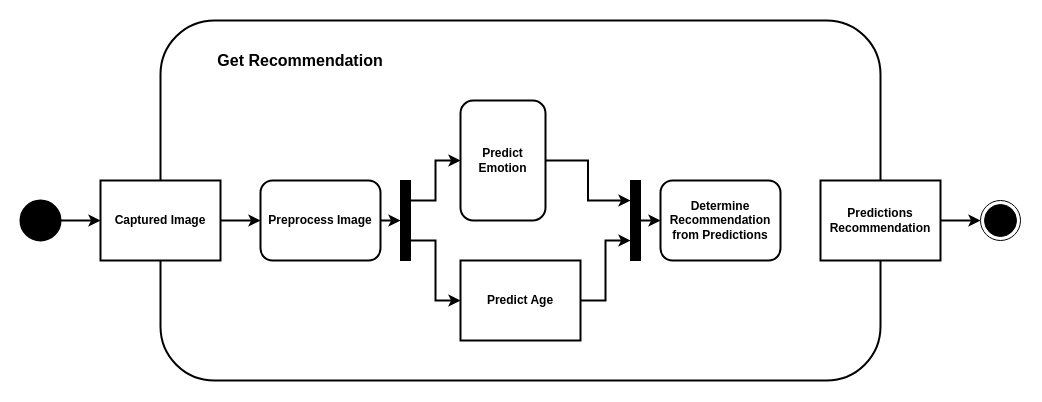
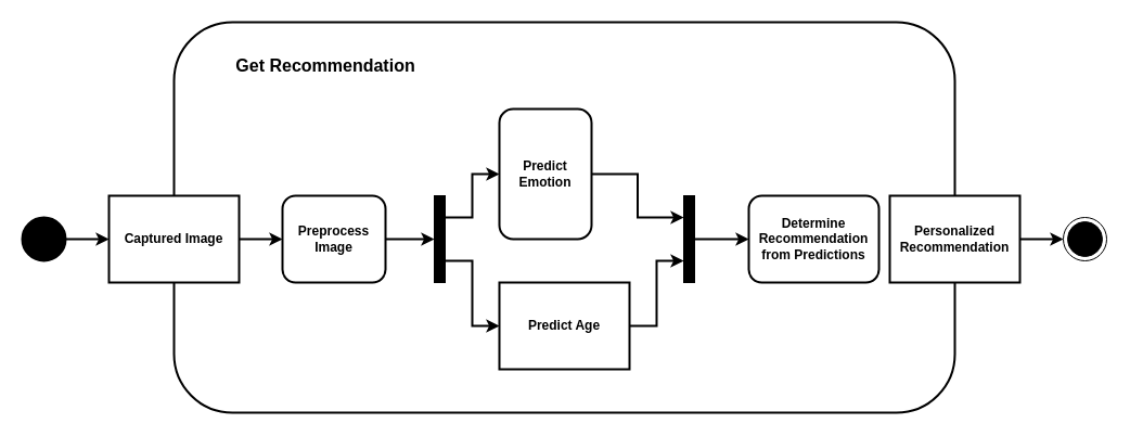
- <mxCell id="9" value="Preprocess Image" style="rounded=1;whiteSpace=wrap;html=1;fontSize=12;fillColor=default;fontStyle=1;strokeWidth=2;" vertex="1" parent="1"><mxGeometry x="260" y="180" width="120" height="80" as="geometry" /></mxCell>
+ <mxCell id="9" value="Preprocess Image" style="rounded=1;whiteSpace=wrap;html=1;fontSize=12;fillColor=default;fontStyle=1;strokeWidth=2;" vertex="1" parent="1"><mxGeometry x="260" y="180" width="95" height="80" as="geometry" /></mxCell>
- <mxCell id="14" value="Determine Recommendation from Predictions" style="rounded=1;whiteSpace=wrap;html=1;fontSize=12;fillColor=default;fontStyle=1;strokeWidth=2;" vertex="1" parent="1"><mxGeometry x="660" y="180" width="120" height="80" as="geometry" /></mxCell>
+ <mxCell id="14" value="Determine Recommendation from Predictions" style="rounded=1;whiteSpace=wrap;html=1;fontSize=12;fillColor=default;fontStyle=1;strokeWidth=2;" vertex="1" parent="1"><mxGeometry x="690" y="180" width="120" height="80" as="geometry" /></mxCell>
- <mxCell id="7" value="Predictions Recommendation" style="rounded=0;whiteSpace=wrap;html=1;fontSize=12;fillColor=default;fontStyle=1;strokeWidth=2;" vertex="1" parent="1"><mxGeometry x="820" y="180" width="120" height="80" as="geometry" /></mxCell>
+ <mxCell id="7" value="Personalized Recommendation" style="rounded=0;whiteSpace=wrap;html=1;fontSize=12;fillColor=default;fontStyle=1;strokeWidth=2;" vertex="1" parent="1"><mxGeometry x="820" y="180" width="120" height="80" as="geometry" /></mxCell>
